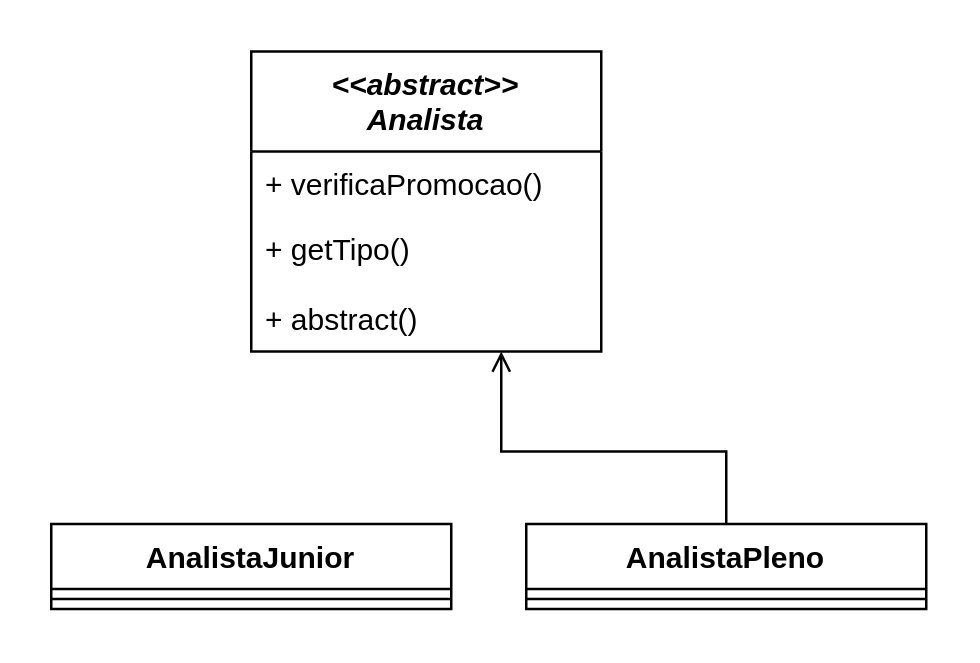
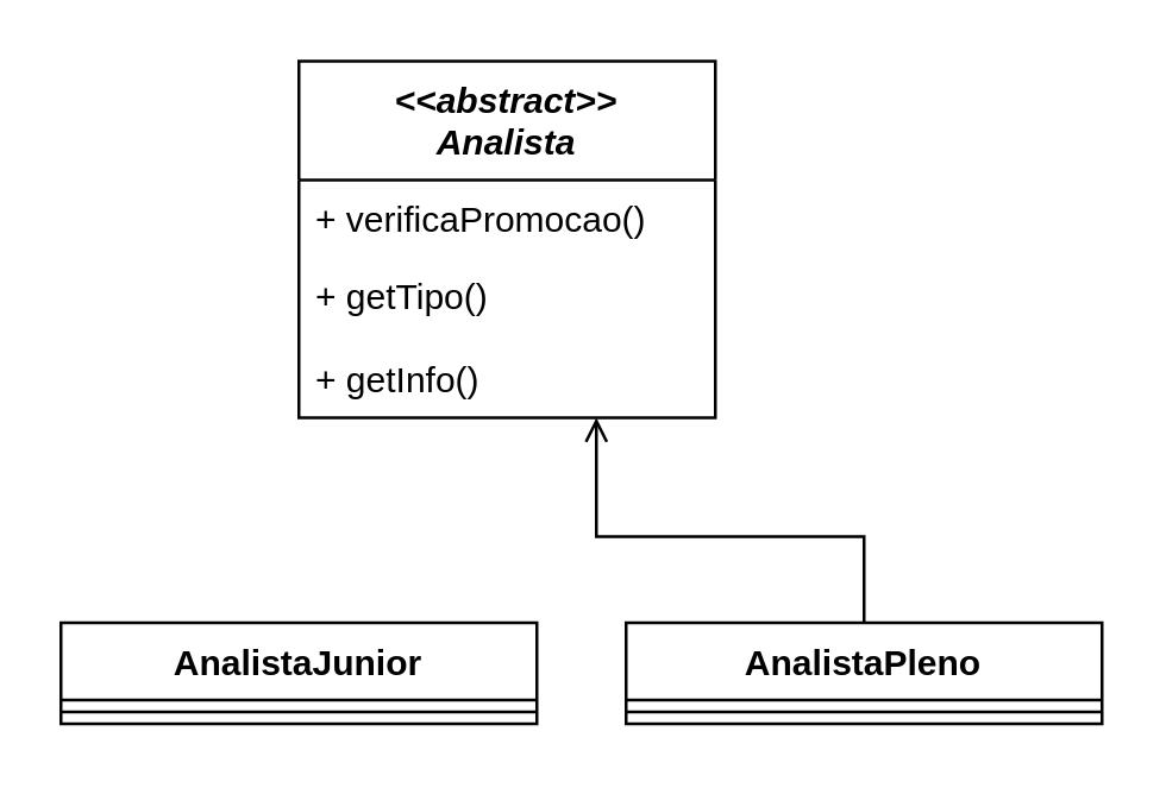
- <mxCell id="5" value="+ abstract()" style="text;strokeColor=none;fillColor=none;align=left;verticalAlign=top;spacingLeft=4;spacingRight=4;overflow=hidden;rotatable=0;points=[[0,0.5],[1,0.5]];portConstraint=eastwest;" vertex="1" parent="2"><mxGeometry y="94" width="140" height="26" as="geometry" /></mxCell>
+ <mxCell id="5" value="+ getInfo()" style="text;strokeColor=none;fillColor=none;align=left;verticalAlign=top;spacingLeft=4;spacingRight=4;overflow=hidden;rotatable=0;points=[[0,0.5],[1,0.5]];portConstraint=eastwest;" vertex="1" parent="2"><mxGeometry y="94" width="140" height="26" as="geometry" /></mxCell>
